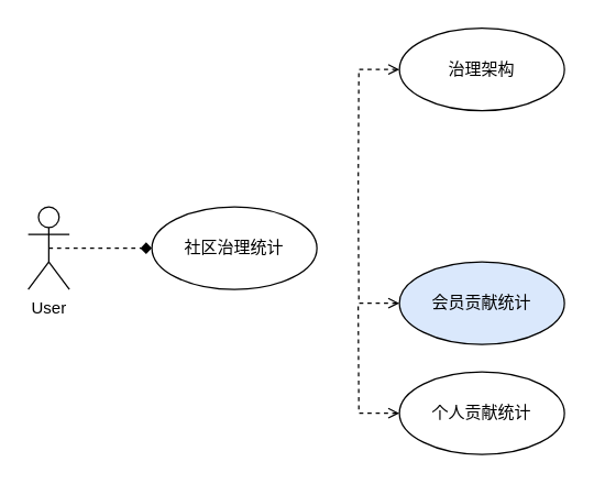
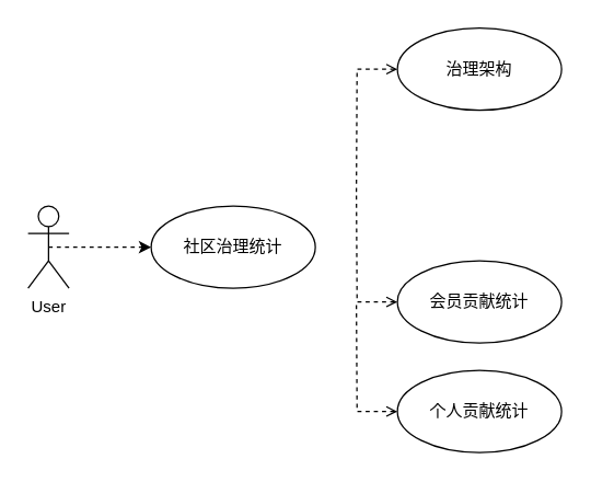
- <mxCell id="2" style="edgeStyle=orthogonalEdgeStyle;rounded=0;orthogonalLoop=1;jettySize=auto;html=1;exitX=0.5;exitY=0.5;exitDx=0;exitDy=0;exitPerimeter=0;entryX=0;entryY=0.5;entryDx=0;entryDy=0;dashed=1;endArrow=diamond;" parent="1" source="3" target="4" edge="1"><mxGeometry relative="1" as="geometry" /></mxCell>
+ <mxCell id="2" style="edgeStyle=orthogonalEdgeStyle;rounded=0;orthogonalLoop=1;jettySize=auto;html=1;exitX=0.5;exitY=0.5;exitDx=0;exitDy=0;exitPerimeter=0;entryX=0;entryY=0.5;entryDx=0;entryDy=0;dashed=1;" parent="1" source="3" target="4" edge="1"><mxGeometry relative="1" as="geometry" /></mxCell>
- <mxCell id="8" value="会员贡献统计" style="ellipse;whiteSpace=wrap;html=1;fillColor=#dae8fc;" parent="1" vertex="1"><mxGeometry x="290" y="190" width="120" height="60" as="geometry" /></mxCell>
+ <mxCell id="8" value="会员贡献统计" style="ellipse;whiteSpace=wrap;html=1;" parent="1" vertex="1"><mxGeometry x="290" y="190" width="120" height="60" as="geometry" /></mxCell>
